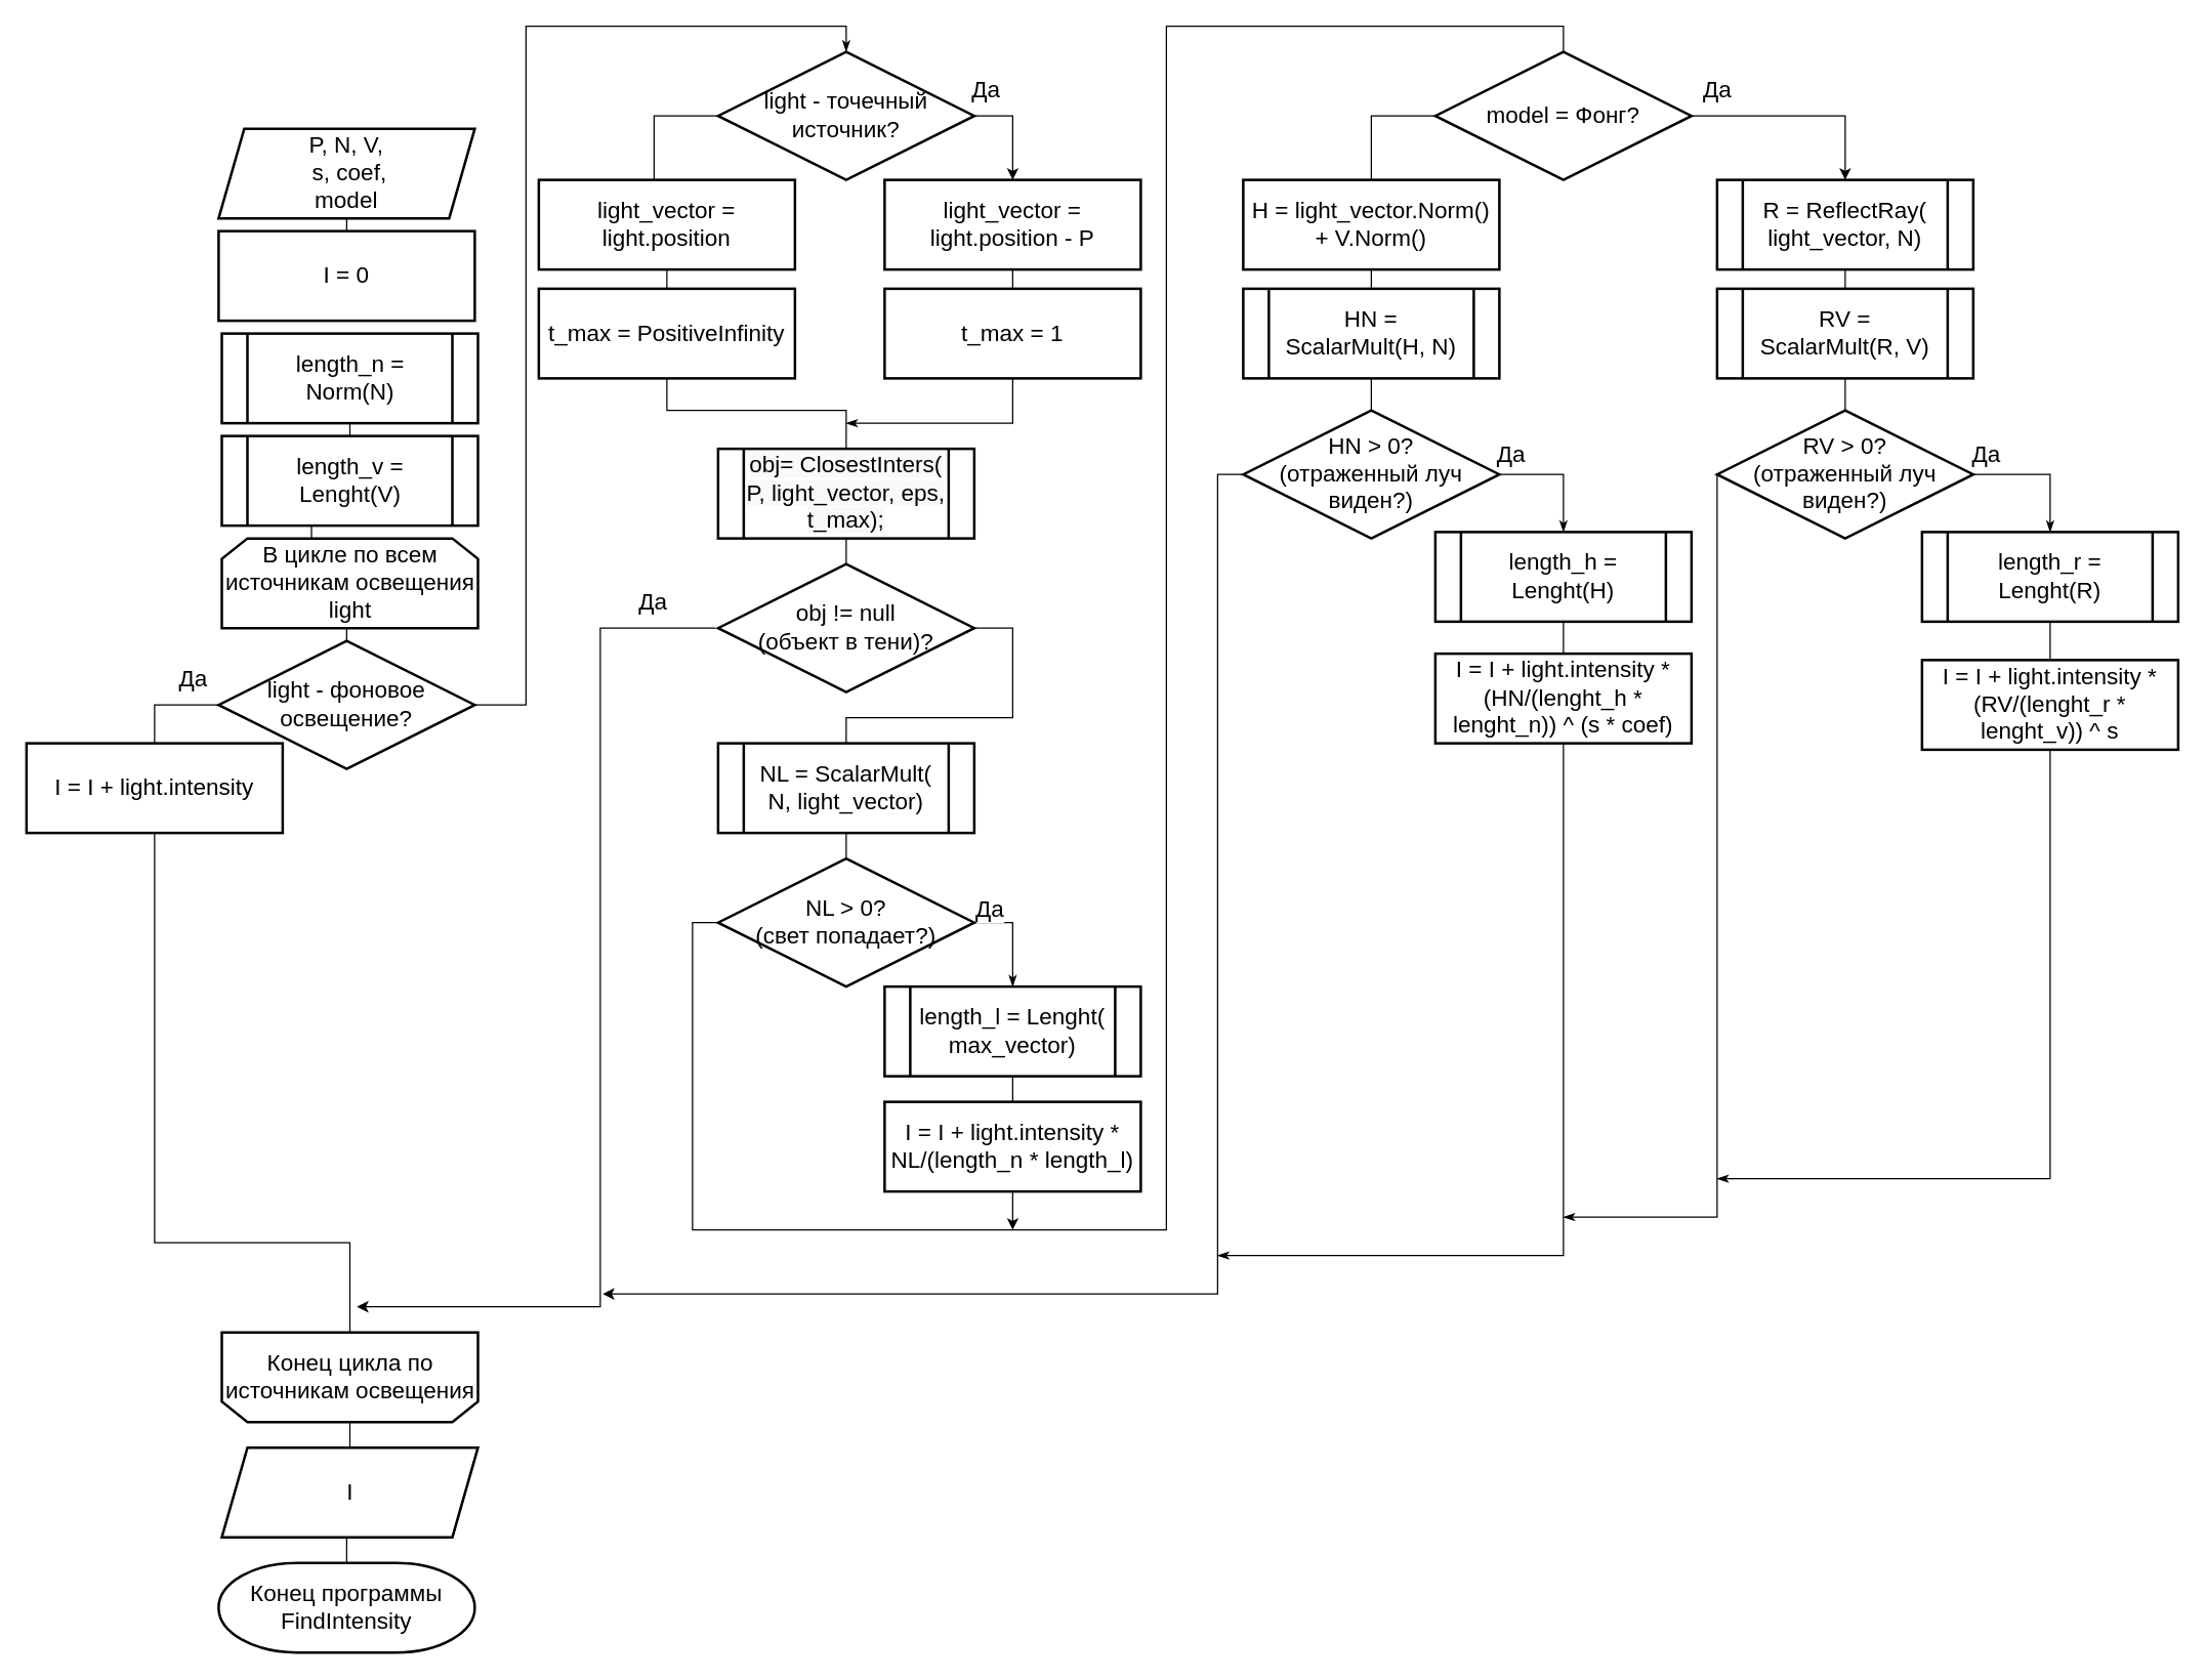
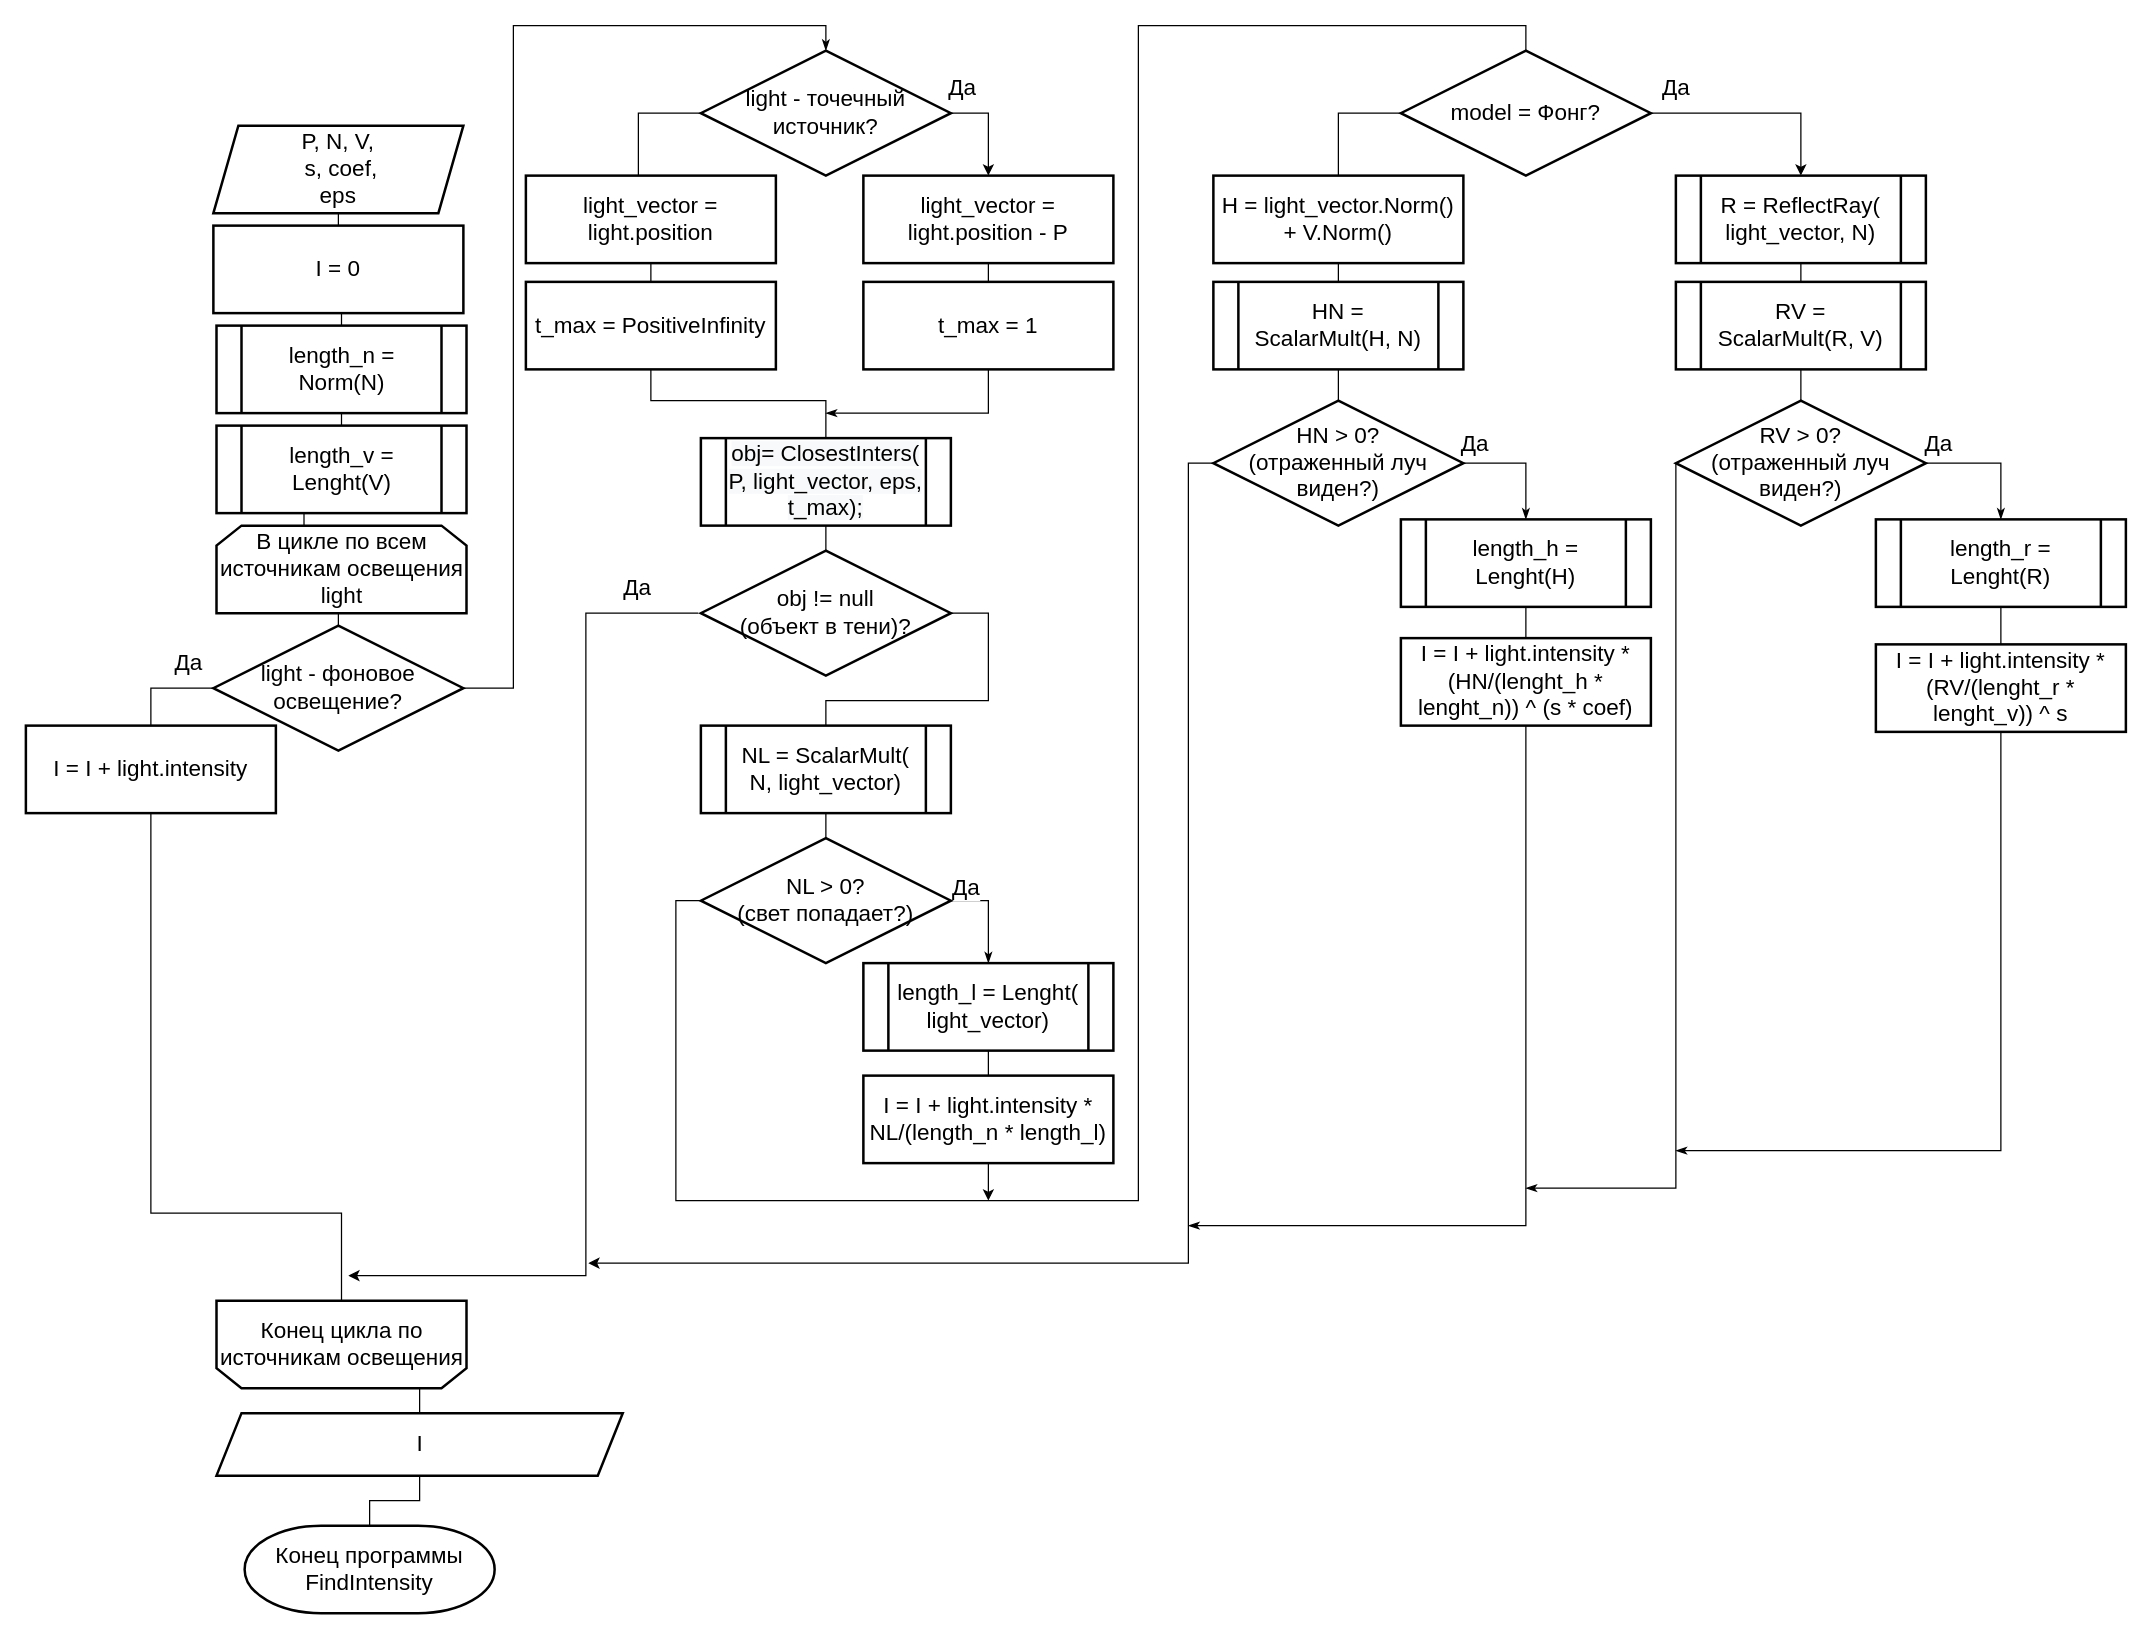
- <mxCell id="41" value="P, N, V, &lt;br style=&quot;font-size: 18px;&quot;&gt;&amp;nbsp;s, coef, &lt;br style=&quot;font-size: 18px;&quot;&gt;model" style="shape=parallelogram;perimeter=parallelogramPerimeter;whiteSpace=wrap;html=1;fixedSize=1;strokeWidth=2;fontSize=18;" parent="1" vertex="1"><mxGeometry x="170" y="100" width="200" height="70" as="geometry" /></mxCell>
+ <mxCell id="41" value="P, N, V, &lt;br style=&quot;font-size: 18px;&quot;&gt;&amp;nbsp;s, coef, &lt;br style=&quot;font-size: 18px;&quot;&gt;eps" style="shape=parallelogram;perimeter=parallelogramPerimeter;whiteSpace=wrap;html=1;fixedSize=1;strokeWidth=2;fontSize=18;" parent="1" vertex="1"><mxGeometry x="170" y="100" width="200" height="70" as="geometry" /></mxCell>
+ <mxCell id="43" style="edgeStyle=orthogonalEdgeStyle;rounded=0;orthogonalLoop=1;jettySize=auto;html=1;exitX=0.5;exitY=1;exitDx=0;exitDy=0;entryX=0.5;entryY=0;entryDx=0;entryDy=0;entryPerimeter=0;endArrow=none;endFill=0;fontSize=18;" parent="1" source="3" target="42" edge="1"><mxGeometry relative="1" as="geometry"><mxPoint x="240" y="290" as="sourcePoint" /><mxPoint x="240" y="440" as="targetPoint" /></mxGeometry></mxCell>
- <mxCell id="71" value="length_l = Lenght( max_vector)" style="shape=process;whiteSpace=wrap;html=1;backgroundOutline=1;strokeWidth=2;fontSize=18;" parent="1" vertex="1"><mxGeometry x="690" y="770" width="200" height="70" as="geometry" /></mxCell>
+ <mxCell id="71" value="length_l = Lenght( light_vector)" style="shape=process;whiteSpace=wrap;html=1;backgroundOutline=1;strokeWidth=2;fontSize=18;" parent="1" vertex="1"><mxGeometry x="690" y="770" width="200" height="70" as="geometry" /></mxCell>
- <mxCell id="66" value="I" style="shape=parallelogram;perimeter=parallelogramPerimeter;whiteSpace=wrap;html=1;fixedSize=1;strokeWidth=2;fontSize=18;" parent="1" vertex="1"><mxGeometry x="172.5" y="1130" width="200" height="70" as="geometry" /></mxCell>
+ <mxCell id="66" value="I" style="shape=parallelogram;perimeter=parallelogramPerimeter;whiteSpace=wrap;html=1;fixedSize=1;strokeWidth=2;fontSize=18;" parent="1" vertex="1"><mxGeometry x="172.5" y="1130" width="325" height="50" as="geometry" /></mxCell>
- <mxCell id="39" value="Конец программы FindIntensity" style="strokeWidth=2;html=1;shape=mxgraph.flowchart.terminator;whiteSpace=wrap;fontSize=18;" parent="1" vertex="1"><mxGeometry x="170" y="1220" width="200" height="70" as="geometry" /></mxCell>
+ <mxCell id="39" value="Конец программы FindIntensity" style="strokeWidth=2;html=1;shape=mxgraph.flowchart.terminator;whiteSpace=wrap;fontSize=18;" parent="1" vertex="1"><mxGeometry x="195" y="1220" width="200" height="70" as="geometry" /></mxCell>
